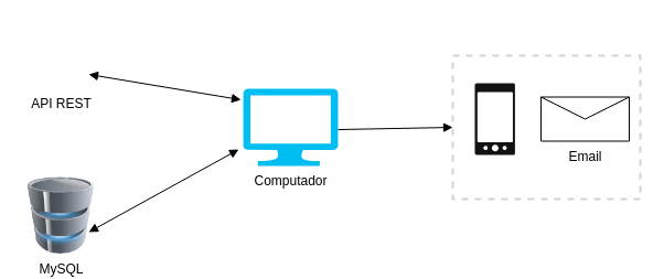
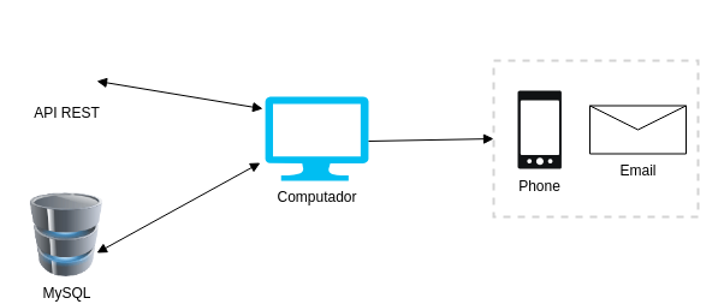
+ <mxCell id="10" value="Phone" style="text;html=1;align=center;verticalAlign=middle;resizable=0;points=[];autosize=1;strokeColor=none;fillColor=none;" vertex="1" parent="1"><mxGeometry x="418.2" y="140" width="60" height="30" as="geometry" /></mxCell>
